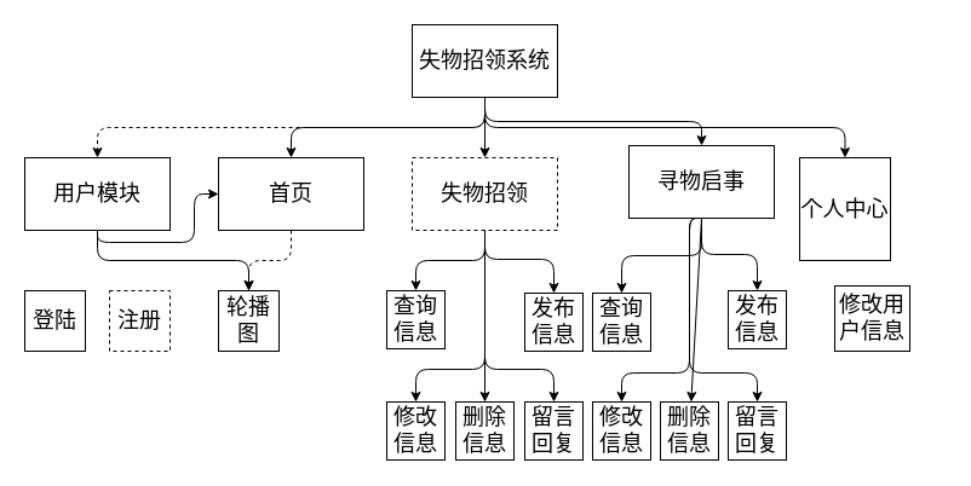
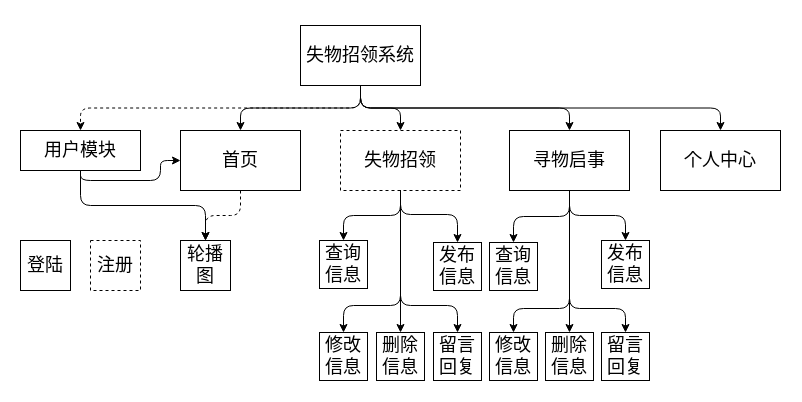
- <mxCell id="36" value="&lt;font style=&quot;font-size: 18px;&quot; color=&quot;#000000&quot;&gt;失物招领系统&lt;/font&gt;" style="rounded=0;whiteSpace=wrap;html=1;strokeColor=#000000;fillColor=none;" parent="1" vertex="1"><mxGeometry x="340" y="20" width="120" height="60" as="geometry" /></mxCell>
+ <mxCell id="36" value="&lt;font style=&quot;font-size: 18px;&quot; color=&quot;#000000&quot;&gt;失物招领系统&lt;/font&gt;" style="rounded=0;whiteSpace=wrap;html=1;strokeColor=#000000;fillColor=none;" parent="1" vertex="1"><mxGeometry x="300" y="25" width="120" height="60" as="geometry" /></mxCell>
- <mxCell id="23" value="&lt;font style=&quot;font-size: 18px;&quot; color=&quot;#000000&quot;&gt;寻物启事&lt;/font&gt;" style="rounded=0;whiteSpace=wrap;html=1;fillColor=none;strokeColor=#000000;" parent="1" vertex="1"><mxGeometry x="519" y="120" width="120" height="60" as="geometry" /></mxCell>
+ <mxCell id="23" value="&lt;font style=&quot;font-size: 18px;&quot; color=&quot;#000000&quot;&gt;寻物启事&lt;/font&gt;" style="rounded=0;whiteSpace=wrap;html=1;fillColor=none;strokeColor=#000000;" parent="1" vertex="1"><mxGeometry x="509" y="130" width="120" height="60" as="geometry" /></mxCell>
- <mxCell id="9" value="&lt;font style=&quot;font-size: 18px;&quot; color=&quot;#000000&quot;&gt;用户模块&lt;/font&gt;" style="rounded=0;whiteSpace=wrap;html=1;fillColor=none;strokeColor=#000000;" parent="1" vertex="1"><mxGeometry x="20" y="130" width="120" height="60" as="geometry" /></mxCell>
+ <mxCell id="9" value="&lt;font style=&quot;font-size: 18px;&quot; color=&quot;#000000&quot;&gt;用户模块&lt;/font&gt;" style="rounded=0;whiteSpace=wrap;html=1;fillColor=none;strokeColor=#000000;" parent="1" vertex="1"><mxGeometry x="20" y="130" width="120" height="40" as="geometry" /></mxCell>
- <mxCell id="24" value="&lt;font style=&quot;font-size: 18px;&quot; color=&quot;#000000&quot;&gt;个人中心&lt;/font&gt;" style="rounded=0;whiteSpace=wrap;html=1;fillColor=none;strokeColor=#000000;" parent="1" vertex="1"><mxGeometry x="660" y="130" width="75" height="85" as="geometry" /></mxCell>
+ <mxCell id="24" value="&lt;font style=&quot;font-size: 18px;&quot; color=&quot;#000000&quot;&gt;个人中心&lt;/font&gt;" style="rounded=0;whiteSpace=wrap;html=1;fillColor=none;strokeColor=#000000;" parent="1" vertex="1"><mxGeometry x="660" y="130" width="120" height="60" as="geometry" /></mxCell>
- <mxCell id="31" value="&lt;font style=&quot;font-size: 18px;&quot; color=&quot;#000000&quot;&gt;修改用户信息&lt;/font&gt;" style="rounded=0;whiteSpace=wrap;html=1;fillColor=none;strokeColor=#000000;" parent="1" vertex="1"><mxGeometry x="689" y="236" width="62" height="54" as="geometry" /></mxCell>
